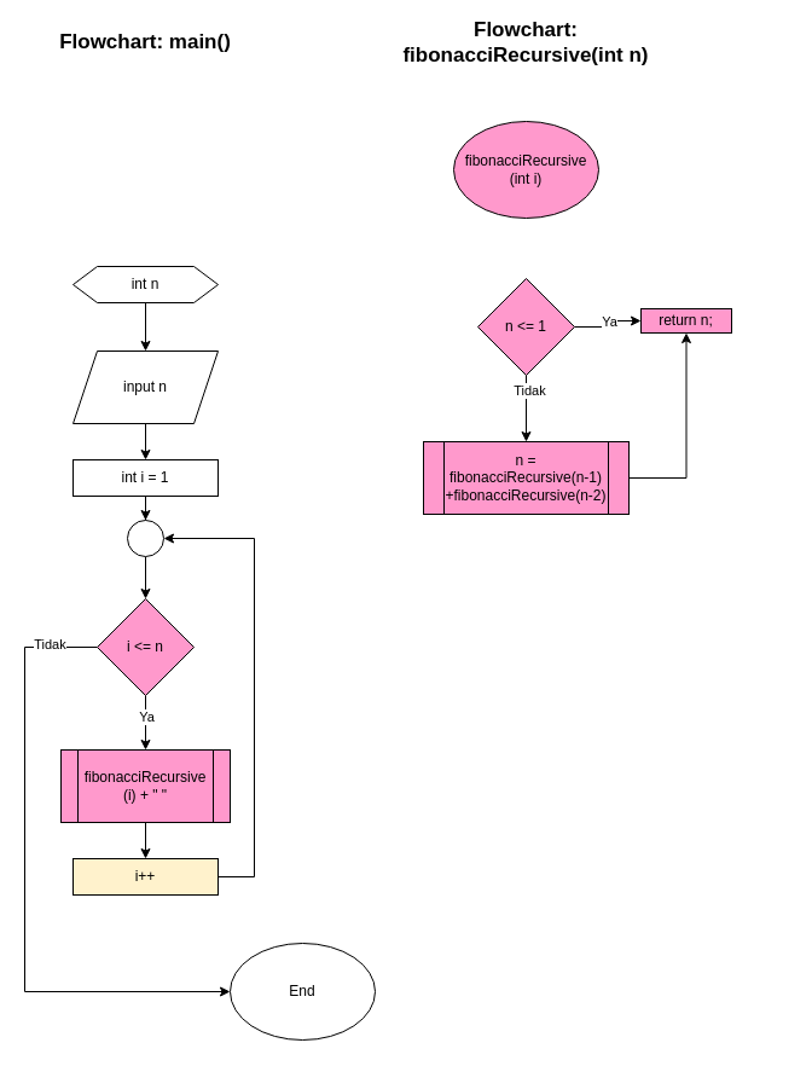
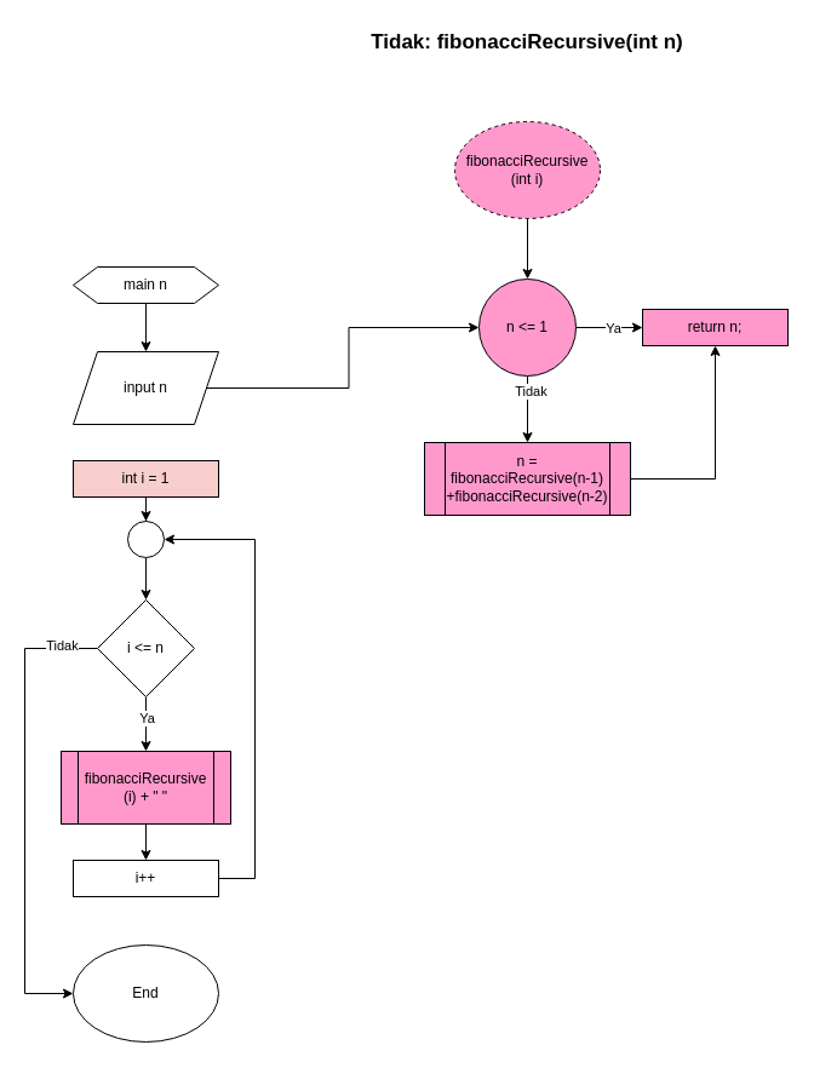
- <mxCell id="2" value="Flowchart: main()" style="text;html=1;strokeColor=none;fillColor=none;align=center;verticalAlign=middle;whiteSpace=wrap;rounded=0;fontSize=17;fontStyle=1" vertex="1" parent="1"><mxGeometry x="40" y="20" width="160" height="30" as="geometry" /></mxCell>
- <mxCell id="18" value="Flowchart: fibonacciRecursive(int n)" style="text;html=1;strokeColor=none;fillColor=none;align=center;verticalAlign=middle;whiteSpace=wrap;rounded=0;fontSize=17;fontStyle=1" vertex="1" parent="1"><mxGeometry x="300" y="20" width="270" height="30" as="geometry" /></mxCell>
+ <mxCell id="18" value="Tidak: fibonacciRecursive(int n)" style="text;html=1;strokeColor=none;fillColor=none;align=center;verticalAlign=middle;whiteSpace=wrap;rounded=0;fontSize=17;fontStyle=1" vertex="1" parent="1"><mxGeometry x="300" y="20" width="270" height="30" as="geometry" /></mxCell>
- <mxCell id="20" value="fibonacciRecursive&lt;br&gt;(int i)" style="ellipse;whiteSpace=wrap;html=1;fillColor=#FF99CC;" vertex="1" parent="1"><mxGeometry x="375" y="100" width="120" height="80" as="geometry" /></mxCell>
+ <mxCell id="20" value="fibonacciRecursive&lt;br&gt;(int i)" style="ellipse;whiteSpace=wrap;html=1;fillColor=#FF99CC;dashed=1;" vertex="1" parent="1"><mxGeometry x="375" y="100" width="120" height="80" as="geometry" /></mxCell>
+ <mxCell id="19" value="" style="edgeStyle=orthogonalEdgeStyle;rounded=0;orthogonalLoop=1;jettySize=auto;html=1;fillColor=#FF99CC;" edge="1" parent="1" source="20" target="25"><mxGeometry relative="1" as="geometry" /></mxCell>
- <mxCell id="4" value="int n" style="shape=hexagon;perimeter=hexagonPerimeter2;whiteSpace=wrap;html=1;fixedSize=1;" vertex="1" parent="1"><mxGeometry x="60" y="220" width="120" height="30" as="geometry" /></mxCell>
+ <mxCell id="4" value="main n" style="shape=hexagon;perimeter=hexagonPerimeter2;whiteSpace=wrap;html=1;fixedSize=1;" vertex="1" parent="1"><mxGeometry x="60" y="220" width="120" height="30" as="geometry" /></mxCell>
- <mxCell id="29" value="return n;" style="rounded=0;whiteSpace=wrap;html=1;fillColor=#FF99CC;" vertex="1" parent="1"><mxGeometry x="530" y="255" width="75" height="20" as="geometry" /></mxCell>
+ <mxCell id="29" value="return n;" style="rounded=0;whiteSpace=wrap;html=1;fillColor=#FF99CC;" vertex="1" parent="1"><mxGeometry x="530" y="255" width="120" height="30" as="geometry" /></mxCell>
- <mxCell id="25" value="n &amp;lt;= 1" style="rhombus;whiteSpace=wrap;html=1;fillColor=#FF99CC;" vertex="1" parent="1"><mxGeometry x="395" y="230" width="80" height="80" as="geometry" /></mxCell>
+ <mxCell id="25" value="n &amp;lt;= 1" style="ellipse;whiteSpace=wrap;html=1;fillColor=#FF99CC;" vertex="1" parent="1"><mxGeometry x="395" y="230" width="80" height="80" as="geometry" /></mxCell>
- <mxCell id="5" value="" style="edgeStyle=orthogonalEdgeStyle;rounded=0;orthogonalLoop=1;jettySize=auto;html=1;" edge="1" parent="1" source="6" target="8"><mxGeometry relative="1" as="geometry" /></mxCell>
+ <mxCell id="5" value="" style="edgeStyle=orthogonalEdgeStyle;rounded=0;orthogonalLoop=1;jettySize=auto;html=1;" edge="1" parent="1" source="6" target="25"><mxGeometry relative="1" as="geometry" /></mxCell>
- <mxCell id="8" value="int i = 1" style="rounded=0;whiteSpace=wrap;html=1;" vertex="1" parent="1"><mxGeometry x="60" y="380" width="120" height="30" as="geometry" /></mxCell>
+ <mxCell id="8" value="int i = 1" style="rounded=0;whiteSpace=wrap;html=1;fillColor=#f8cecc;" vertex="1" parent="1"><mxGeometry x="60" y="380" width="120" height="30" as="geometry" /></mxCell>
- <mxCell id="15" value="i &amp;lt;= n" style="rhombus;whiteSpace=wrap;html=1;fillColor=#ff99cc;" vertex="1" parent="1"><mxGeometry x="80" y="495" width="80" height="80" as="geometry" /></mxCell>
+ <mxCell id="15" value="i &amp;lt;= n" style="rhombus;whiteSpace=wrap;html=1;" vertex="1" parent="1"><mxGeometry x="80" y="495" width="80" height="80" as="geometry" /></mxCell>
- <mxCell id="27" value="i++" style="rounded=0;whiteSpace=wrap;html=1;fillColor=#fff2cc;" vertex="1" parent="1"><mxGeometry x="60" y="710" width="120" height="30" as="geometry" /></mxCell>
+ <mxCell id="27" value="i++" style="rounded=0;whiteSpace=wrap;html=1;" vertex="1" parent="1"><mxGeometry x="60" y="710" width="120" height="30" as="geometry" /></mxCell>
- <mxCell id="28" value="End" style="ellipse;whiteSpace=wrap;html=1;" vertex="1" parent="1"><mxGeometry x="190" y="780" width="120" height="80" as="geometry" /></mxCell>
+ <mxCell id="28" value="End" style="ellipse;whiteSpace=wrap;html=1;" vertex="1" parent="1"><mxGeometry x="60" y="780" width="120" height="80" as="geometry" /></mxCell>
